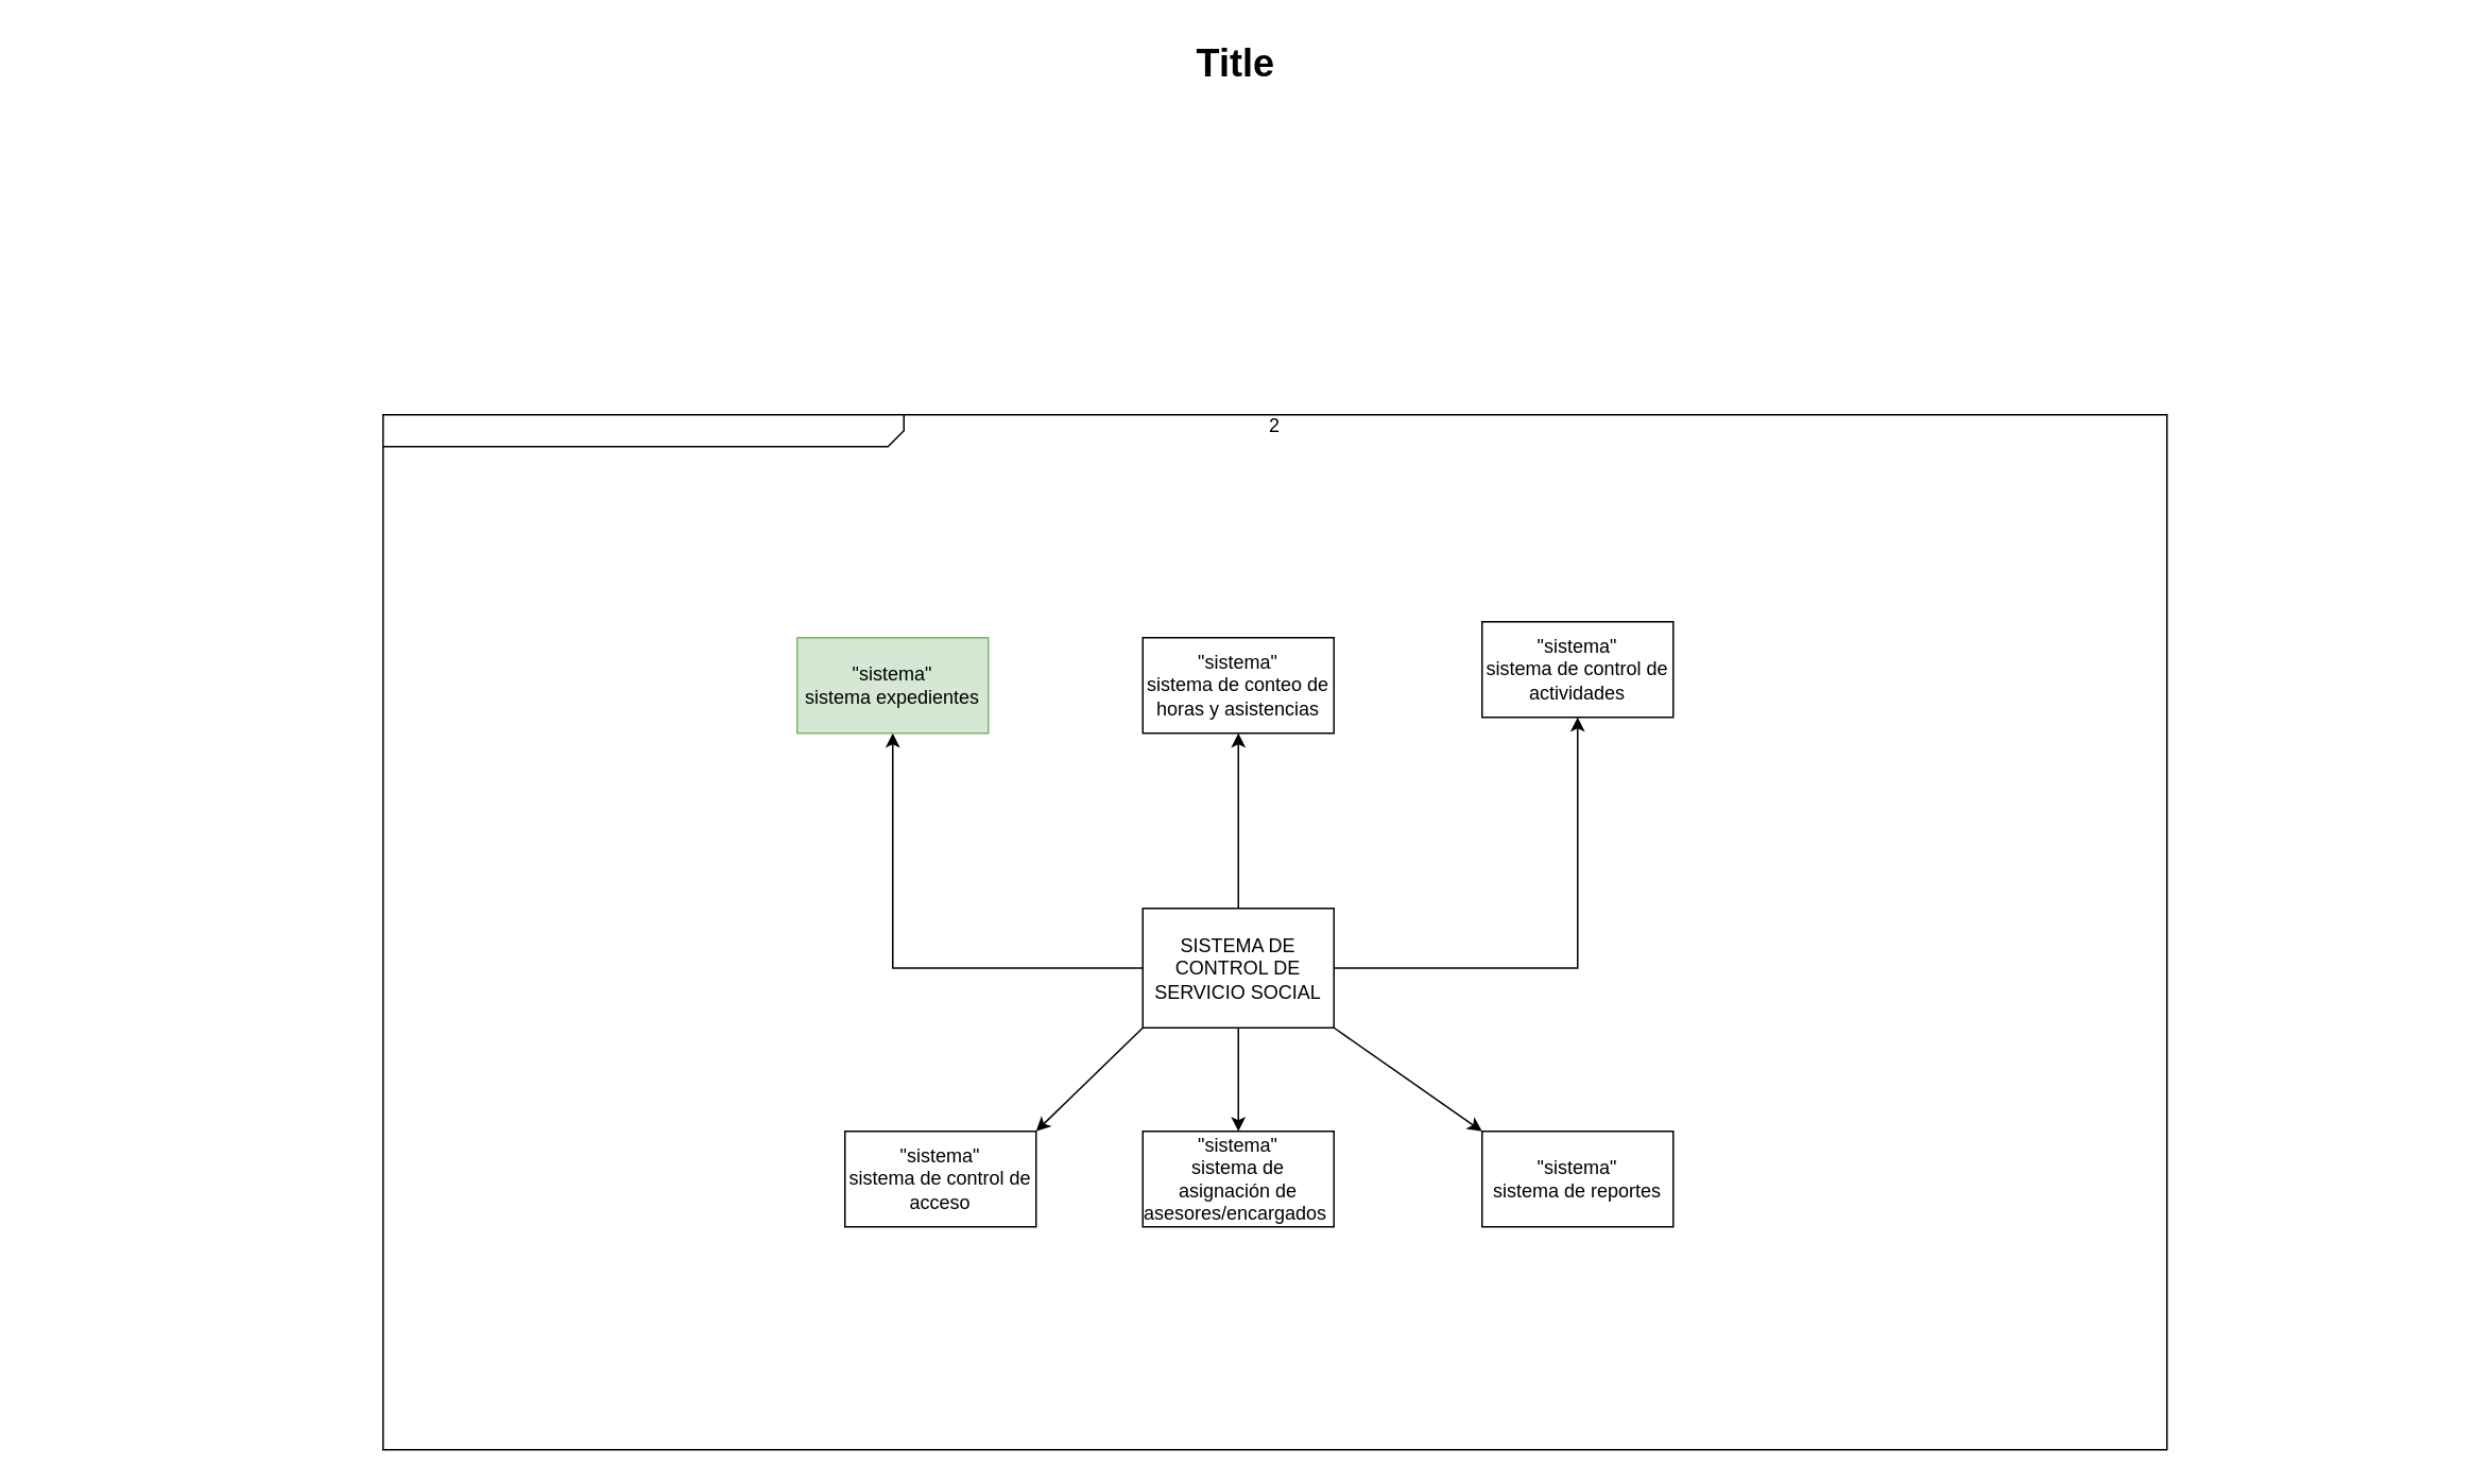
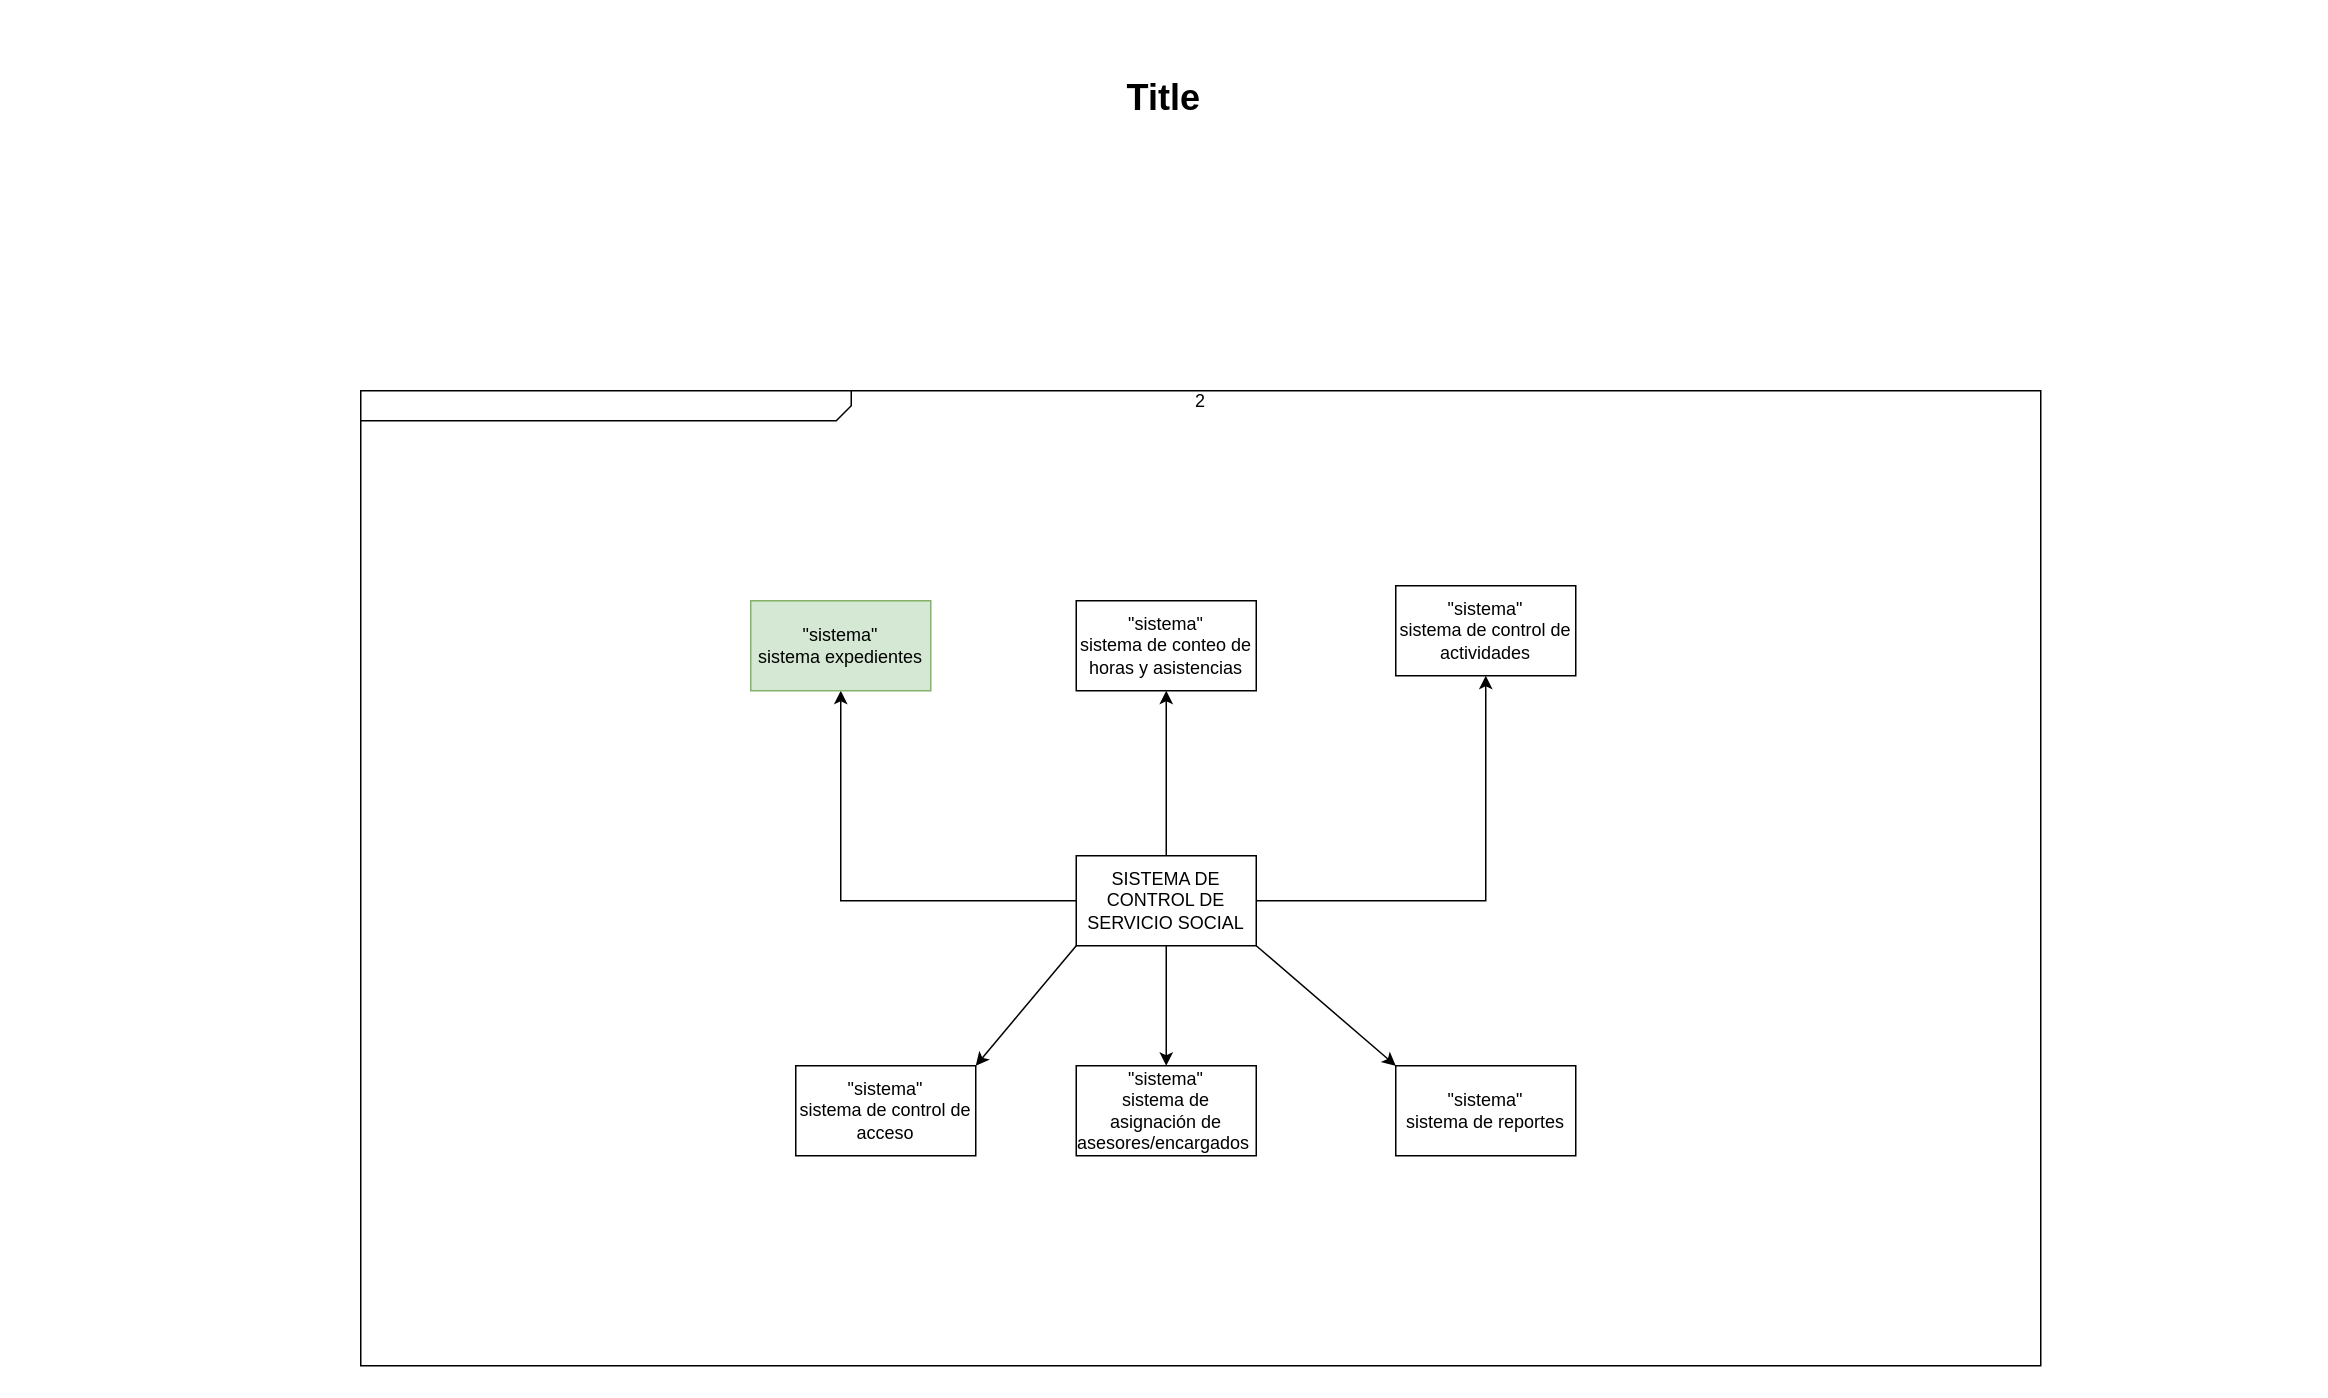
- <mxCell id="3" value="Title" style="text;strokeColor=none;fillColor=none;html=1;fontSize=24;fontStyle=1;verticalAlign=middle;align=center;" parent="1" vertex="1"><mxGeometry x="20" y="20" width="1510" height="40" as="geometry" /></mxCell>
+ <mxCell id="3" value="Title" style="text;strokeColor=none;fillColor=none;html=1;fontSize=24;fontStyle=1;verticalAlign=middle;align=center;" parent="1" vertex="1"><mxGeometry x="20" y="45" width="1510" height="40" as="geometry" /></mxCell>
- <mxCell id="8" value="SISTEMA DE CONTROL DE SERVICIO SOCIAL" style="rounded=0;whiteSpace=wrap;html=1;" parent="1" vertex="1"><mxGeometry x="717" y="570" width="120" height="75" as="geometry" /></mxCell>
+ <mxCell id="8" value="SISTEMA DE CONTROL DE SERVICIO SOCIAL" style="rounded=0;whiteSpace=wrap;html=1;" parent="1" vertex="1"><mxGeometry x="717" y="570" width="120" height="60" as="geometry" /></mxCell>
